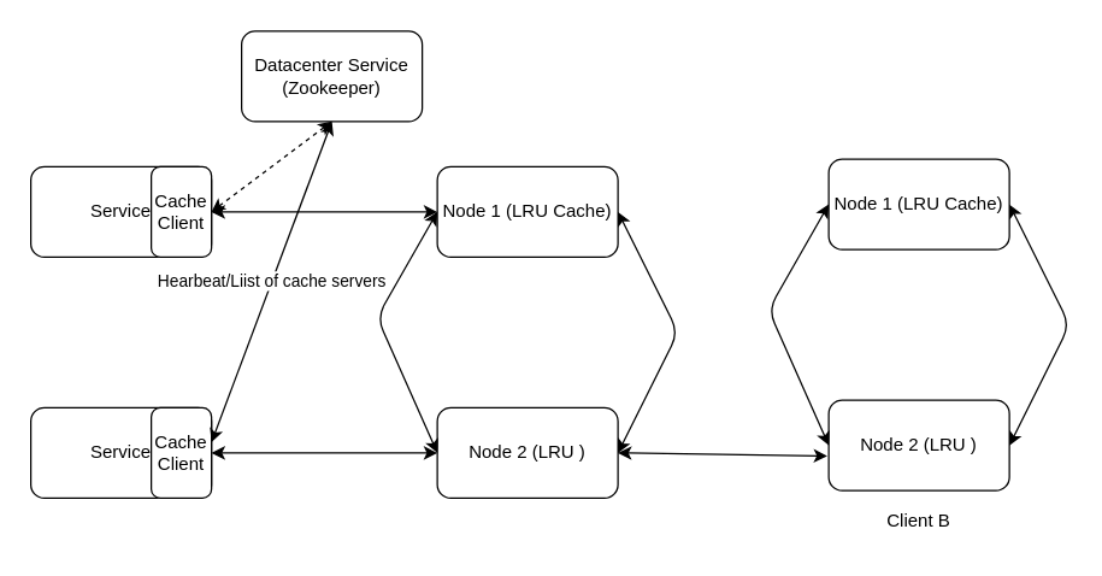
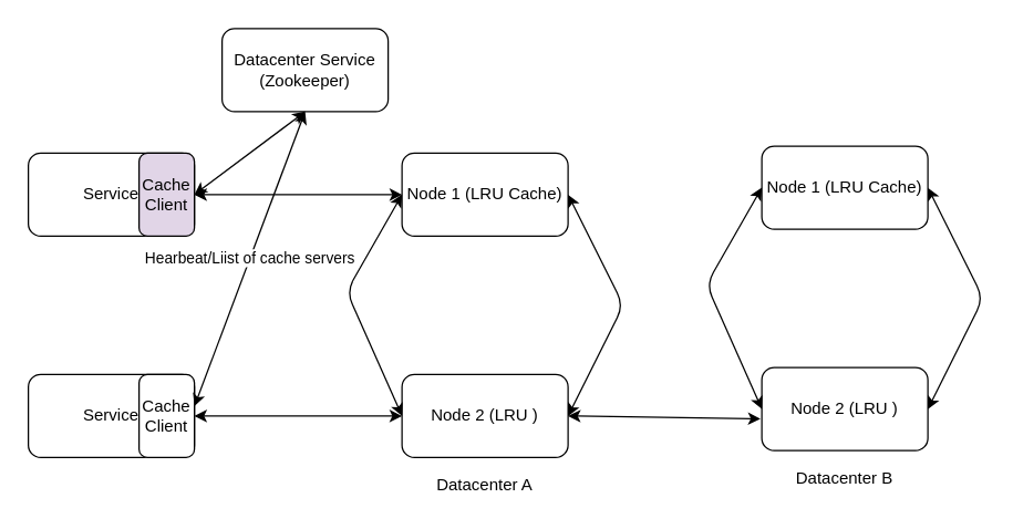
- <mxCell id="13" value="" style="endArrow=classic;startArrow=classic;html=1;exitX=1;exitY=0.5;exitDx=0;exitDy=0;entryX=0.5;entryY=1;entryDx=0;entryDy=0;dashed=1;" edge="1" parent="1" source="5" target="12"><mxGeometry width="50" height="50" relative="1" as="geometry"><mxPoint x="290" y="60" as="sourcePoint" /><mxPoint x="340" y="10" as="targetPoint" /></mxGeometry></mxCell>
+ <mxCell id="13" value="" style="endArrow=classic;startArrow=classic;html=1;exitX=1;exitY=0.5;exitDx=0;exitDy=0;entryX=0.5;entryY=1;entryDx=0;entryDy=0;" edge="1" parent="1" source="5" target="12"><mxGeometry width="50" height="50" relative="1" as="geometry"><mxPoint x="290" y="60" as="sourcePoint" /><mxPoint x="340" y="10" as="targetPoint" /></mxGeometry></mxCell>
- <mxCell id="5" value="Cache Client" style="rounded=1;whiteSpace=wrap;html=1;" vertex="1" parent="1"><mxGeometry x="100" y="110" width="40" height="60" as="geometry" /></mxCell>
+ <mxCell id="5" value="Cache Client" style="rounded=1;whiteSpace=wrap;html=1;fillColor=#e1d5e7;" vertex="1" parent="1"><mxGeometry x="100" y="110" width="40" height="60" as="geometry" /></mxCell>
- <mxCell id="20" value="Client B" style="text;html=1;strokeColor=none;fillColor=none;align=center;verticalAlign=middle;whiteSpace=wrap;rounded=0;" vertex="1" parent="1"><mxGeometry x="570" y="335" width="80" height="20" as="geometry" /></mxCell>
+ <mxCell id="20" value="Datacenter B" style="text;html=1;strokeColor=none;fillColor=none;align=center;verticalAlign=middle;whiteSpace=wrap;rounded=0;" vertex="1" parent="1"><mxGeometry x="570" y="335" width="80" height="20" as="geometry" /></mxCell>
+ <mxCell id="15" value="Datacenter A" style="text;html=1;strokeColor=none;fillColor=none;align=center;verticalAlign=middle;whiteSpace=wrap;rounded=0;" vertex="1" parent="1"><mxGeometry x="310" y="340" width="80" height="20" as="geometry" /></mxCell>
